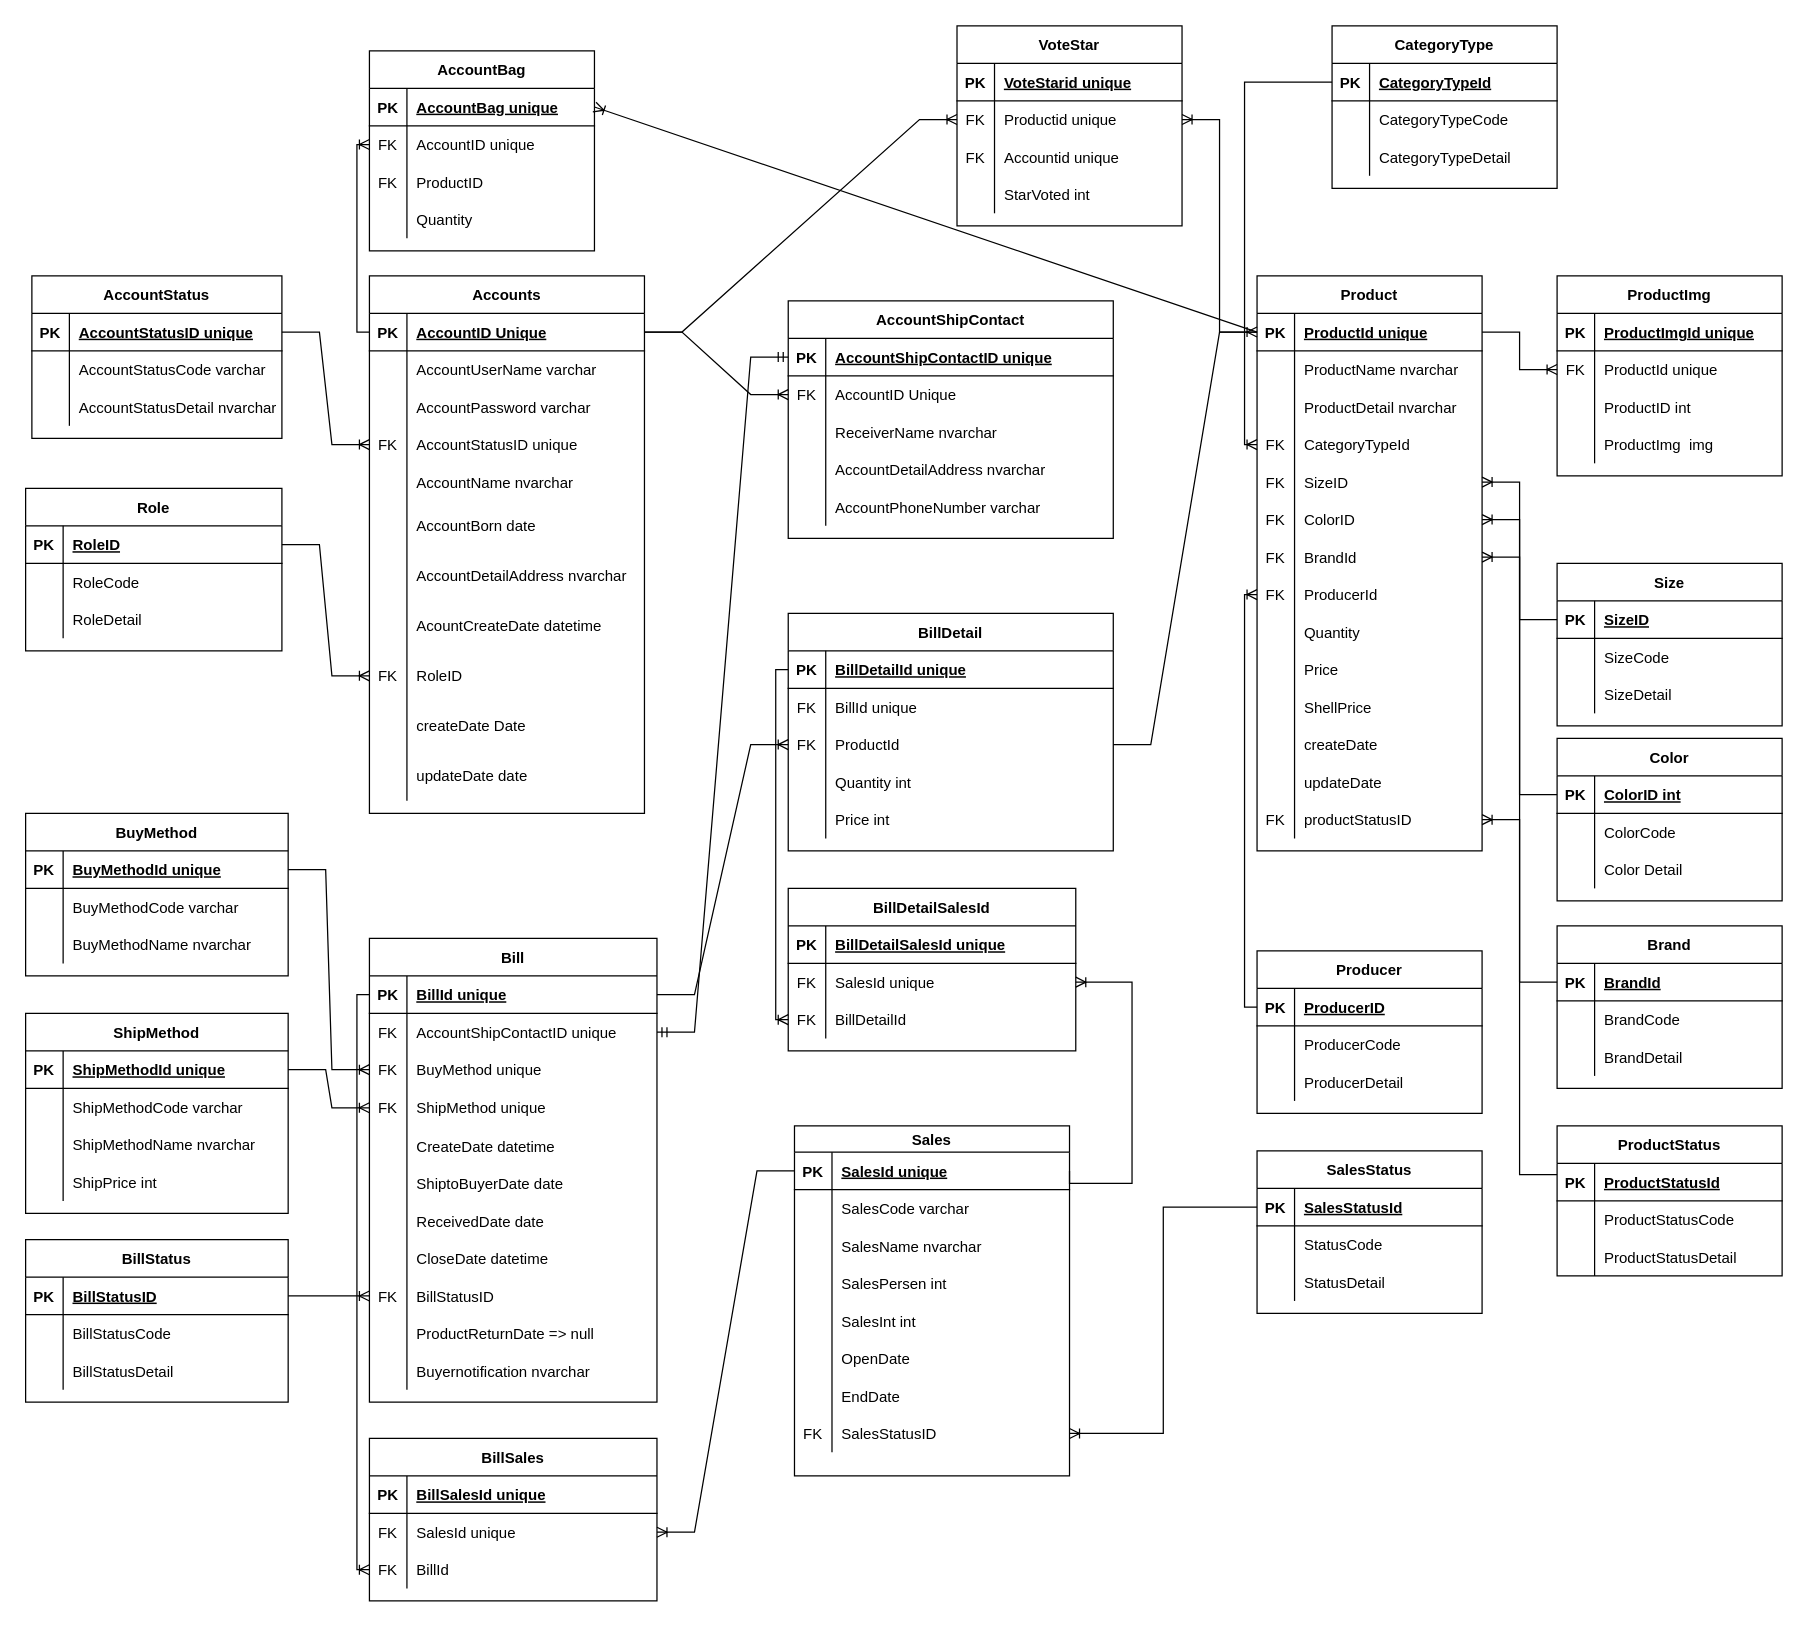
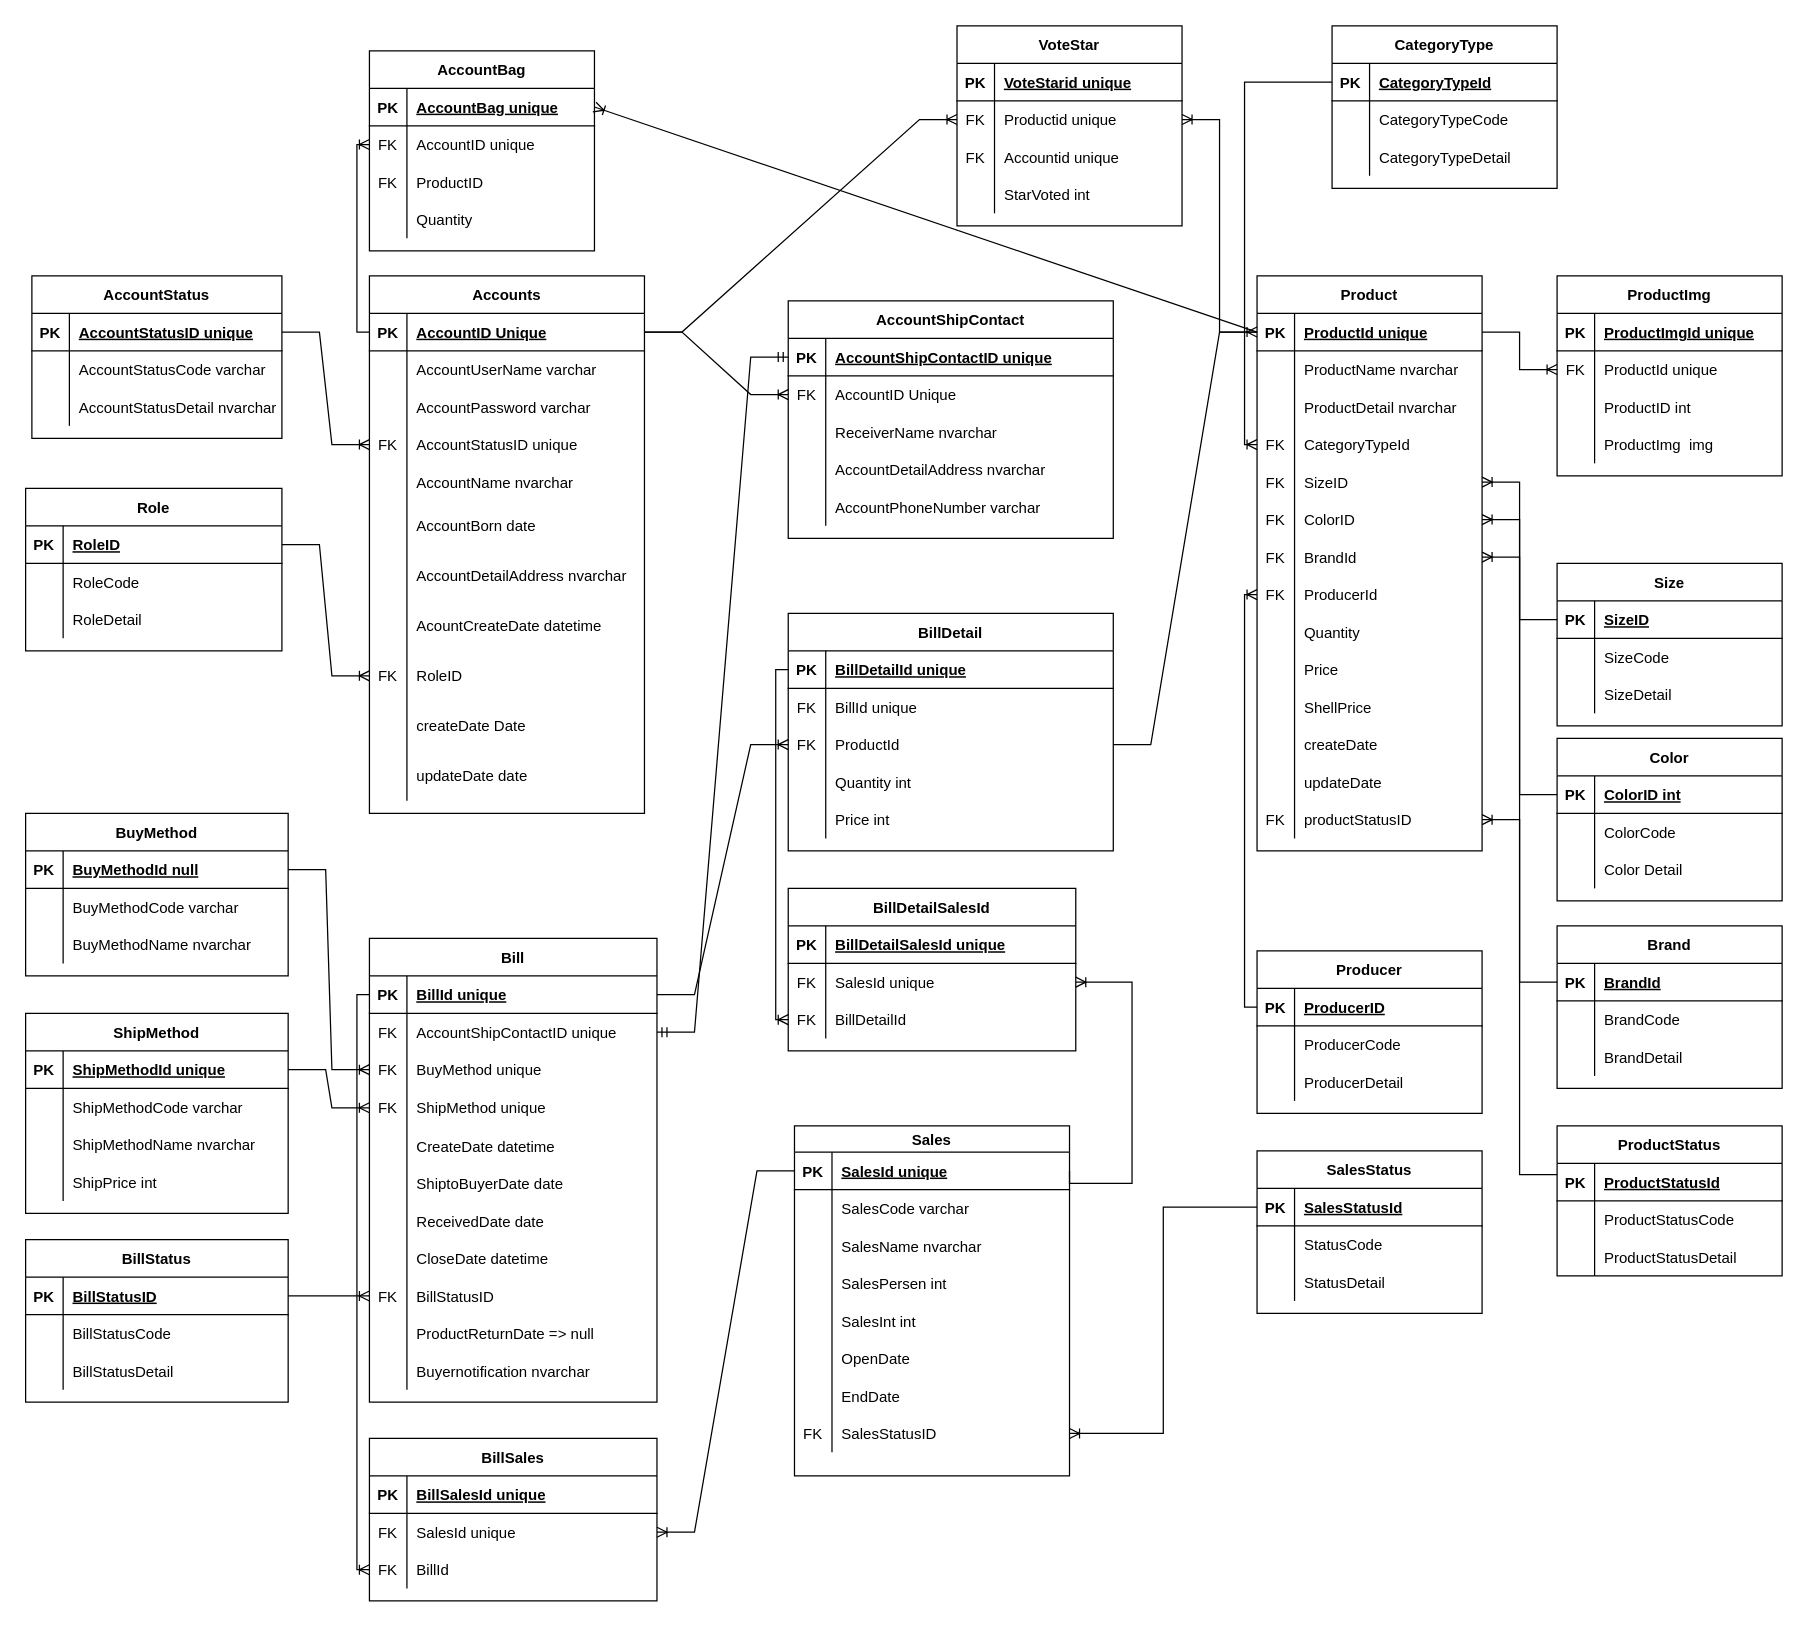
- <mxCell id="142" value="BuyMethodId unique" style="shape=partialRectangle;connectable=0;fillColor=none;top=0;left=0;bottom=0;right=0;align=left;spacingLeft=6;fontStyle=5;overflow=hidden;" parent="140" vertex="1"><mxGeometry x="30" width="180" height="30" as="geometry"><mxRectangle width="180" height="30" as="alternateBounds" /></mxGeometry></mxCell>
+ <mxCell id="142" value="BuyMethodId null" style="shape=partialRectangle;connectable=0;fillColor=none;top=0;left=0;bottom=0;right=0;align=left;spacingLeft=6;fontStyle=5;overflow=hidden;" parent="140" vertex="1"><mxGeometry x="30" width="180" height="30" as="geometry"><mxRectangle width="180" height="30" as="alternateBounds" /></mxGeometry></mxCell>
